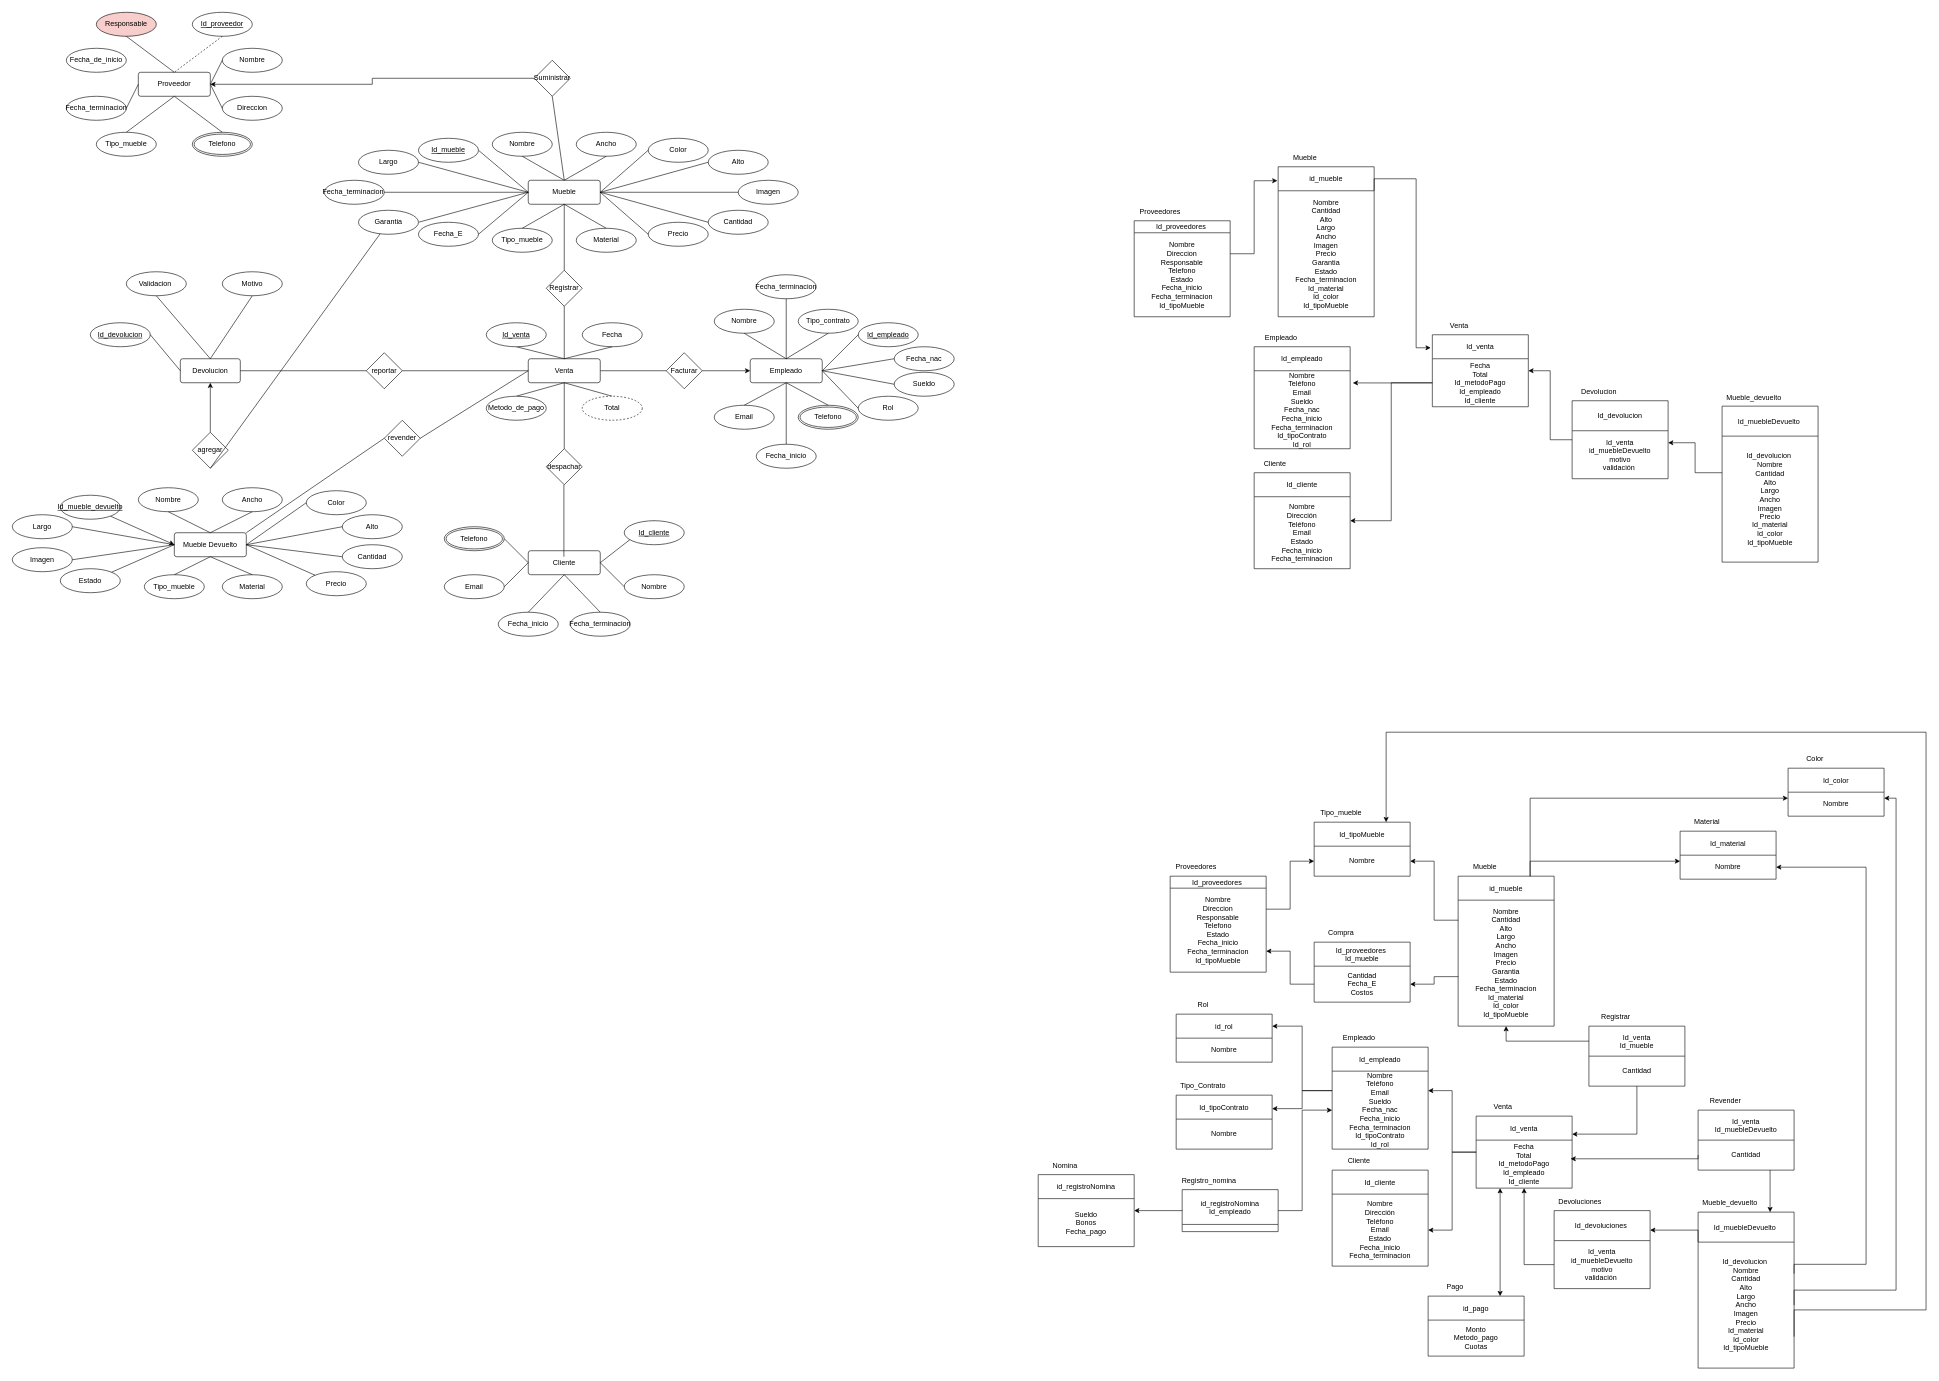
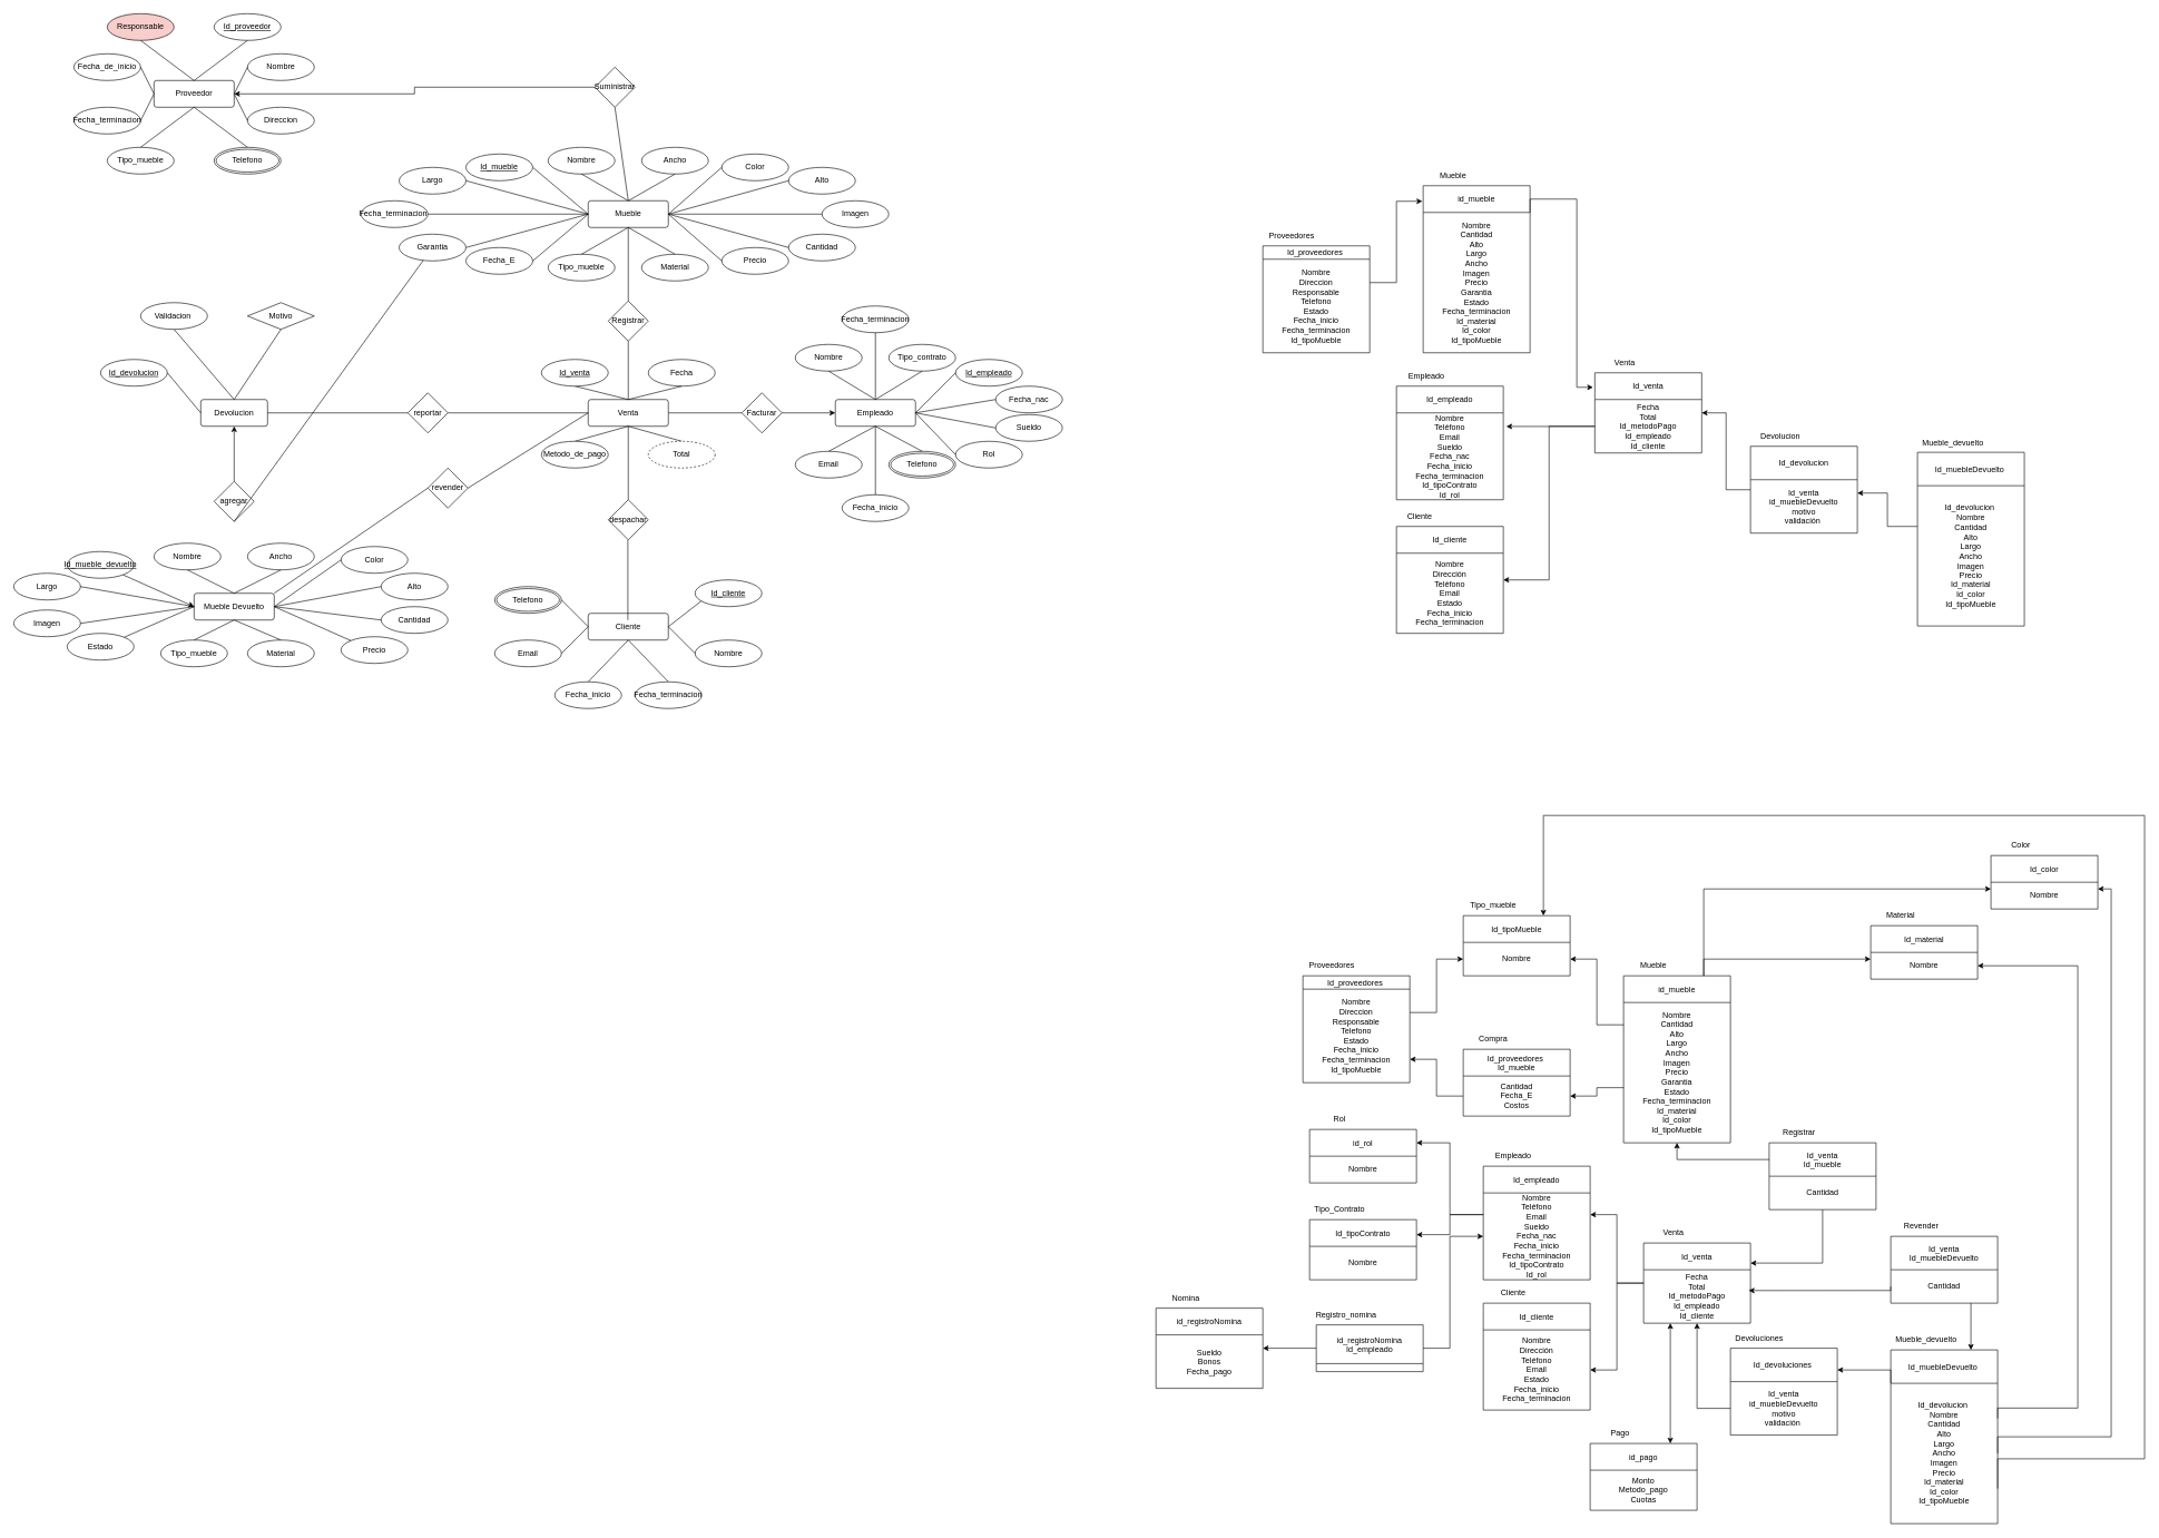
- <mxCell id="23" value="" style="endArrow=none;html=1;rounded=0;exitX=0.5;exitY=1;exitDx=0;exitDy=0;entryX=0.5;entryY=0;entryDx=0;entryDy=0;dashed=1;" parent="1" source="15" target="5" edge="1"><mxGeometry relative="1" as="geometry"><mxPoint x="90" y="360" as="sourcePoint" /><mxPoint x="20" y="400" as="targetPoint" /></mxGeometry></mxCell>
+ <mxCell id="23" value="" style="endArrow=none;html=1;rounded=0;exitX=0.5;exitY=1;exitDx=0;exitDy=0;entryX=0.5;entryY=0;entryDx=0;entryDy=0;" parent="1" source="15" target="5" edge="1"><mxGeometry relative="1" as="geometry"><mxPoint x="90" y="360" as="sourcePoint" /><mxPoint x="20" y="400" as="targetPoint" /></mxGeometry></mxCell>
+ <mxCell id="162" value="" style="endArrow=none;html=1;rounded=0;exitX=0;exitY=0.5;exitDx=0;exitDy=0;entryX=1;entryY=0.5;entryDx=0;entryDy=0;" parent="1" source="5" target="161" edge="1"><mxGeometry relative="1" as="geometry"><mxPoint x="70" y="85" as="sourcePoint" /><mxPoint x="-320" y="-345" as="targetPoint" /></mxGeometry></mxCell>
- <mxCell id="165" value="Motivo" style="ellipse;whiteSpace=wrap;html=1;align=center;" parent="1" vertex="1"><mxGeometry x="370" y="452.5" width="100" height="40" as="geometry" /></mxCell>
+ <mxCell id="165" value="Motivo" style="rhombus;whiteSpace=wrap;html=1;align=center;" parent="1" vertex="1"><mxGeometry x="370" y="452.5" width="100" height="40" as="geometry" /></mxCell>
